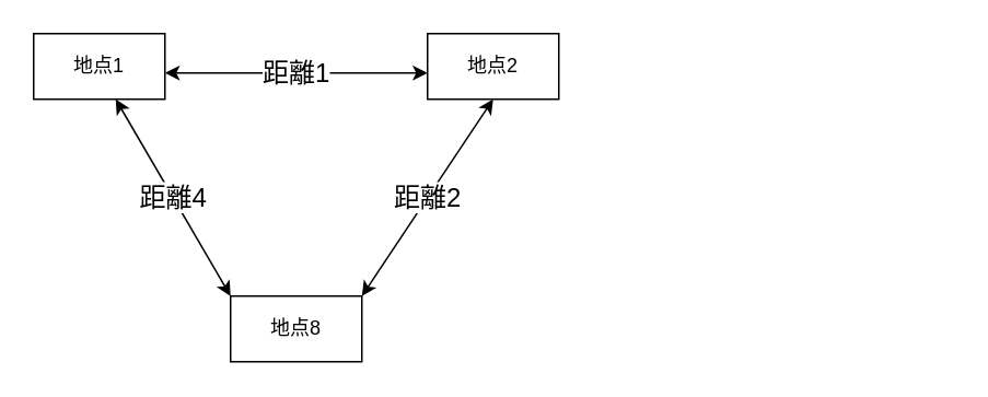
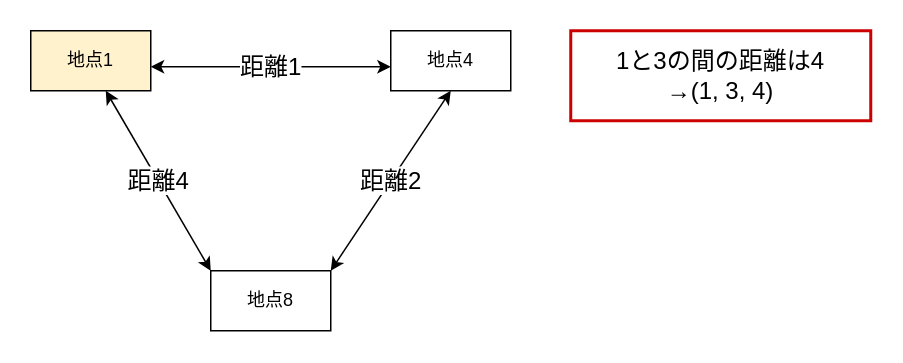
- <mxCell id="2" value="地点1" style="rounded=0;whiteSpace=wrap;html=1;" parent="1" vertex="1"><mxGeometry x="20" y="20" width="80" height="40" as="geometry" /></mxCell>
+ <mxCell id="2" value="地点1" style="rounded=0;whiteSpace=wrap;html=1;fillColor=#fff2cc;" parent="1" vertex="1"><mxGeometry x="20" y="20" width="80" height="40" as="geometry" /></mxCell>
- <mxCell id="3" value="地点2" style="rounded=0;whiteSpace=wrap;html=1;" parent="1" vertex="1"><mxGeometry x="260" y="20" width="80" height="40" as="geometry" /></mxCell>
+ <mxCell id="3" value="地点4" style="rounded=0;whiteSpace=wrap;html=1;" parent="1" vertex="1"><mxGeometry x="260" y="20" width="80" height="40" as="geometry" /></mxCell>
+ <mxCell id="5" value="1と3の間の距離は4&lt;br style=&quot;font-size: 16px;&quot;&gt;→(1, 3, 4)" style="rounded=0;whiteSpace=wrap;html=1;fontSize=16;strokeColor=#CC0000;strokeWidth=2;" parent="1" vertex="1"><mxGeometry x="380" y="20" width="200" height="60" as="geometry" /></mxCell>
